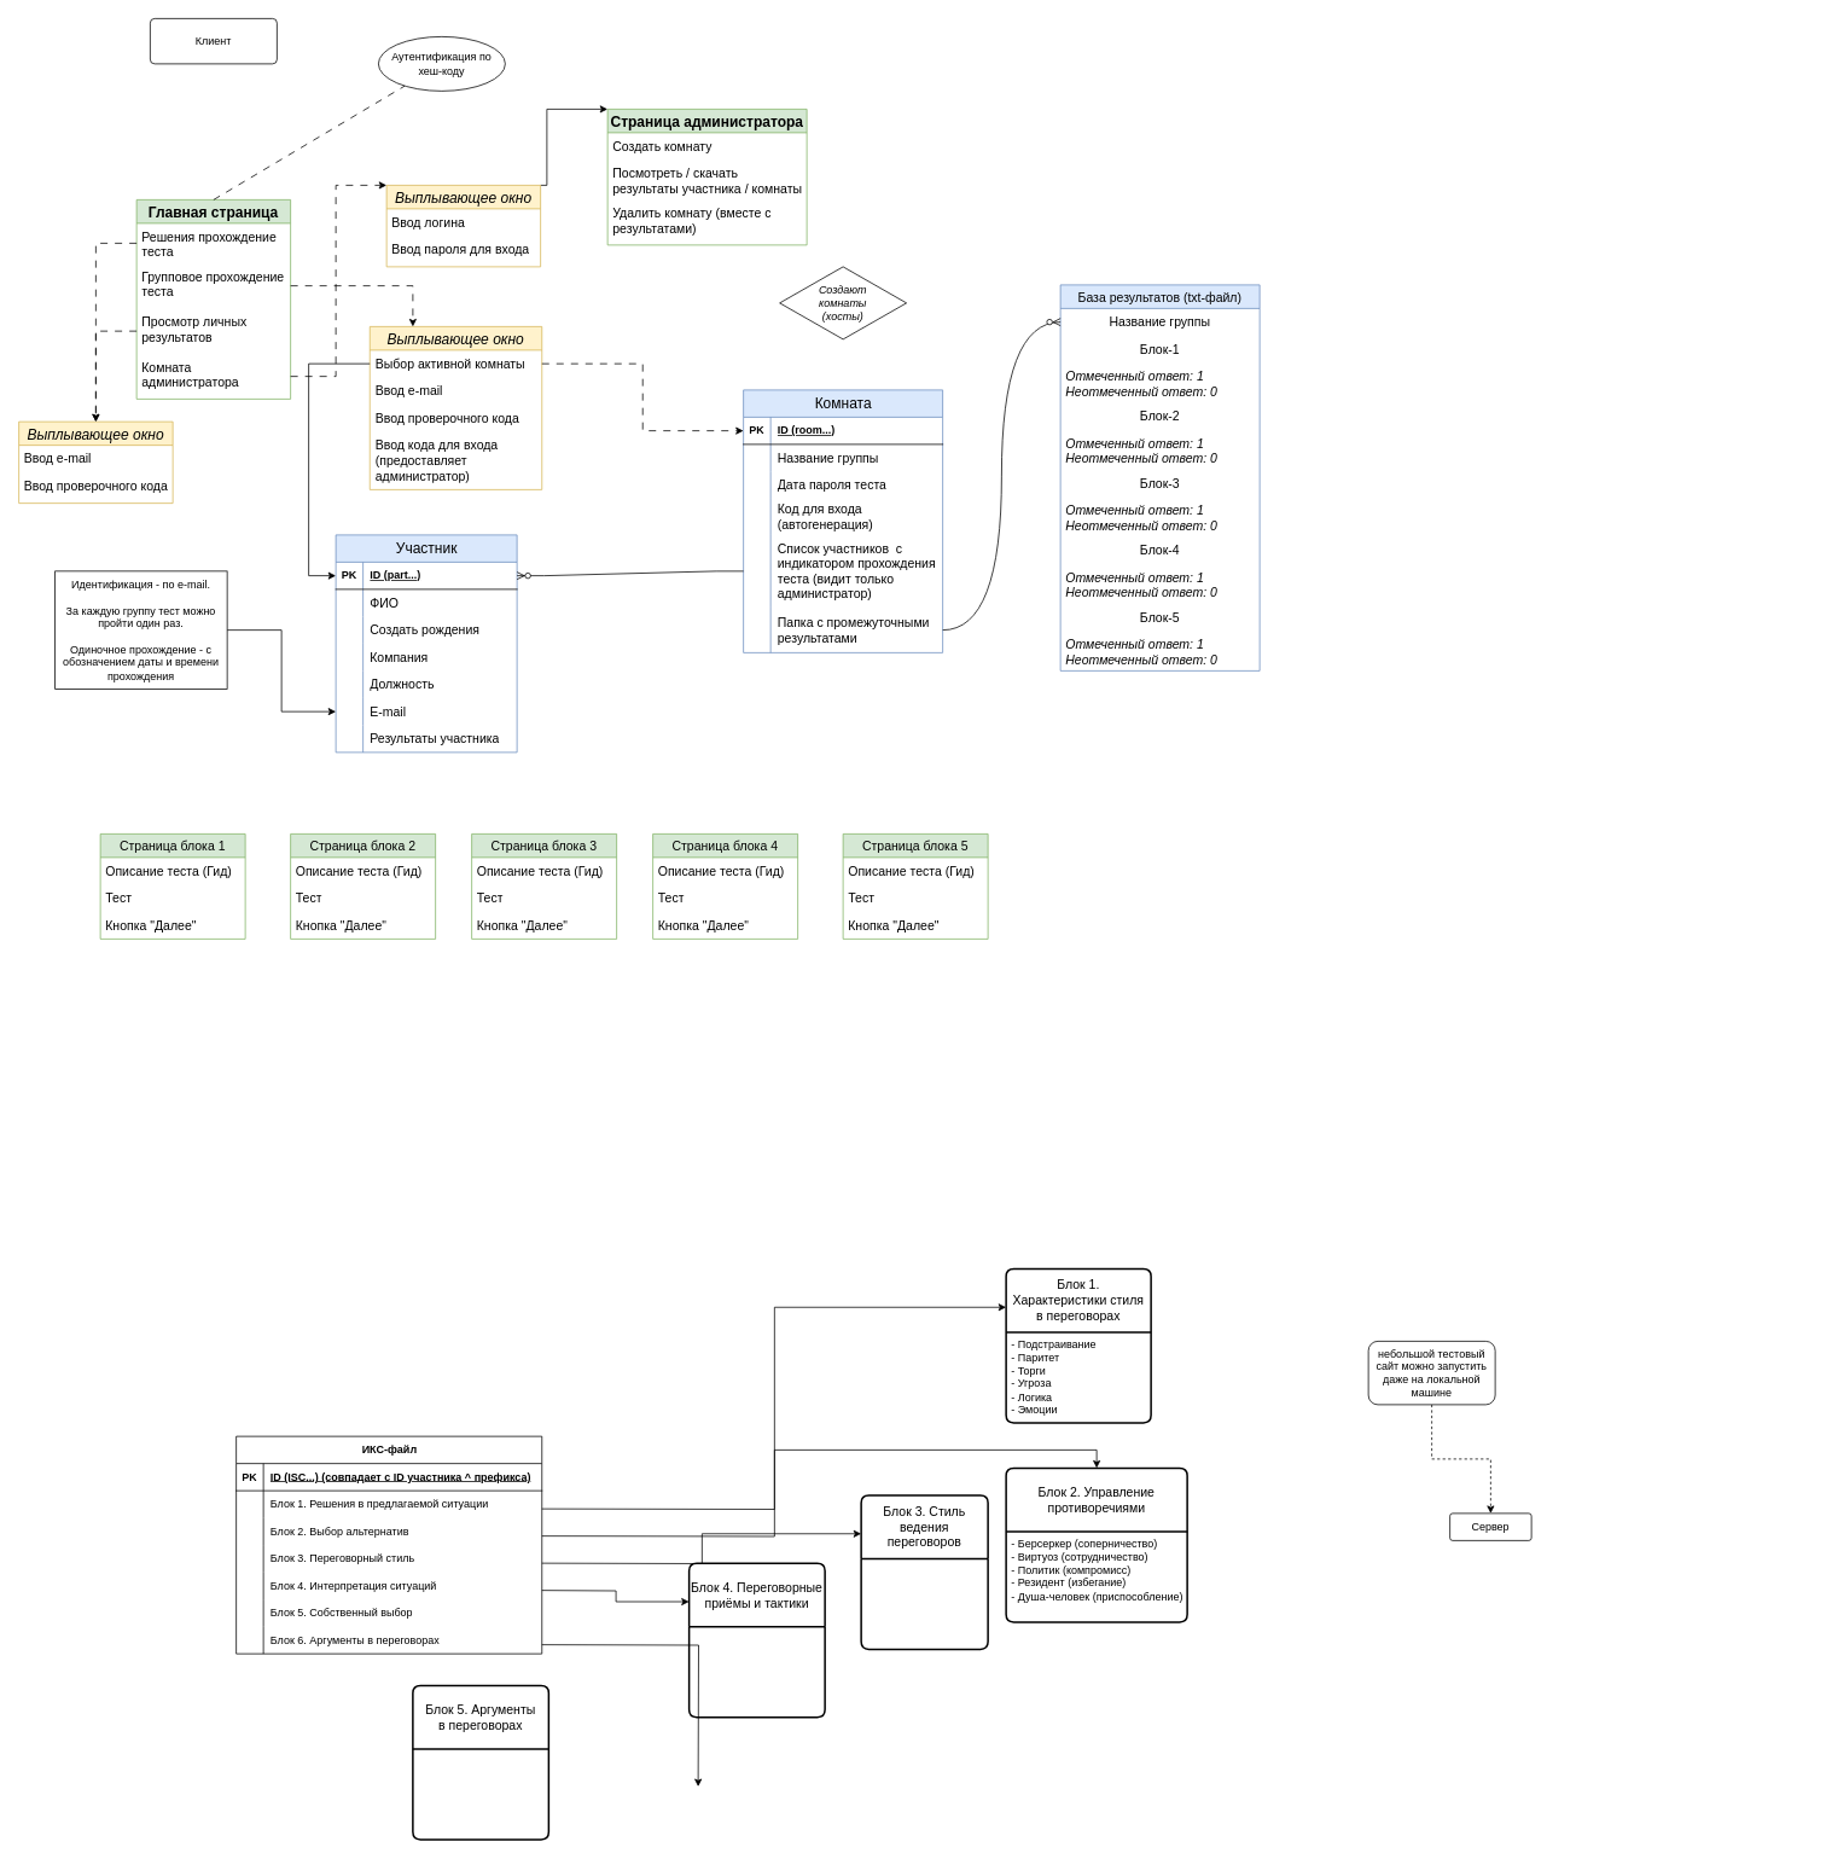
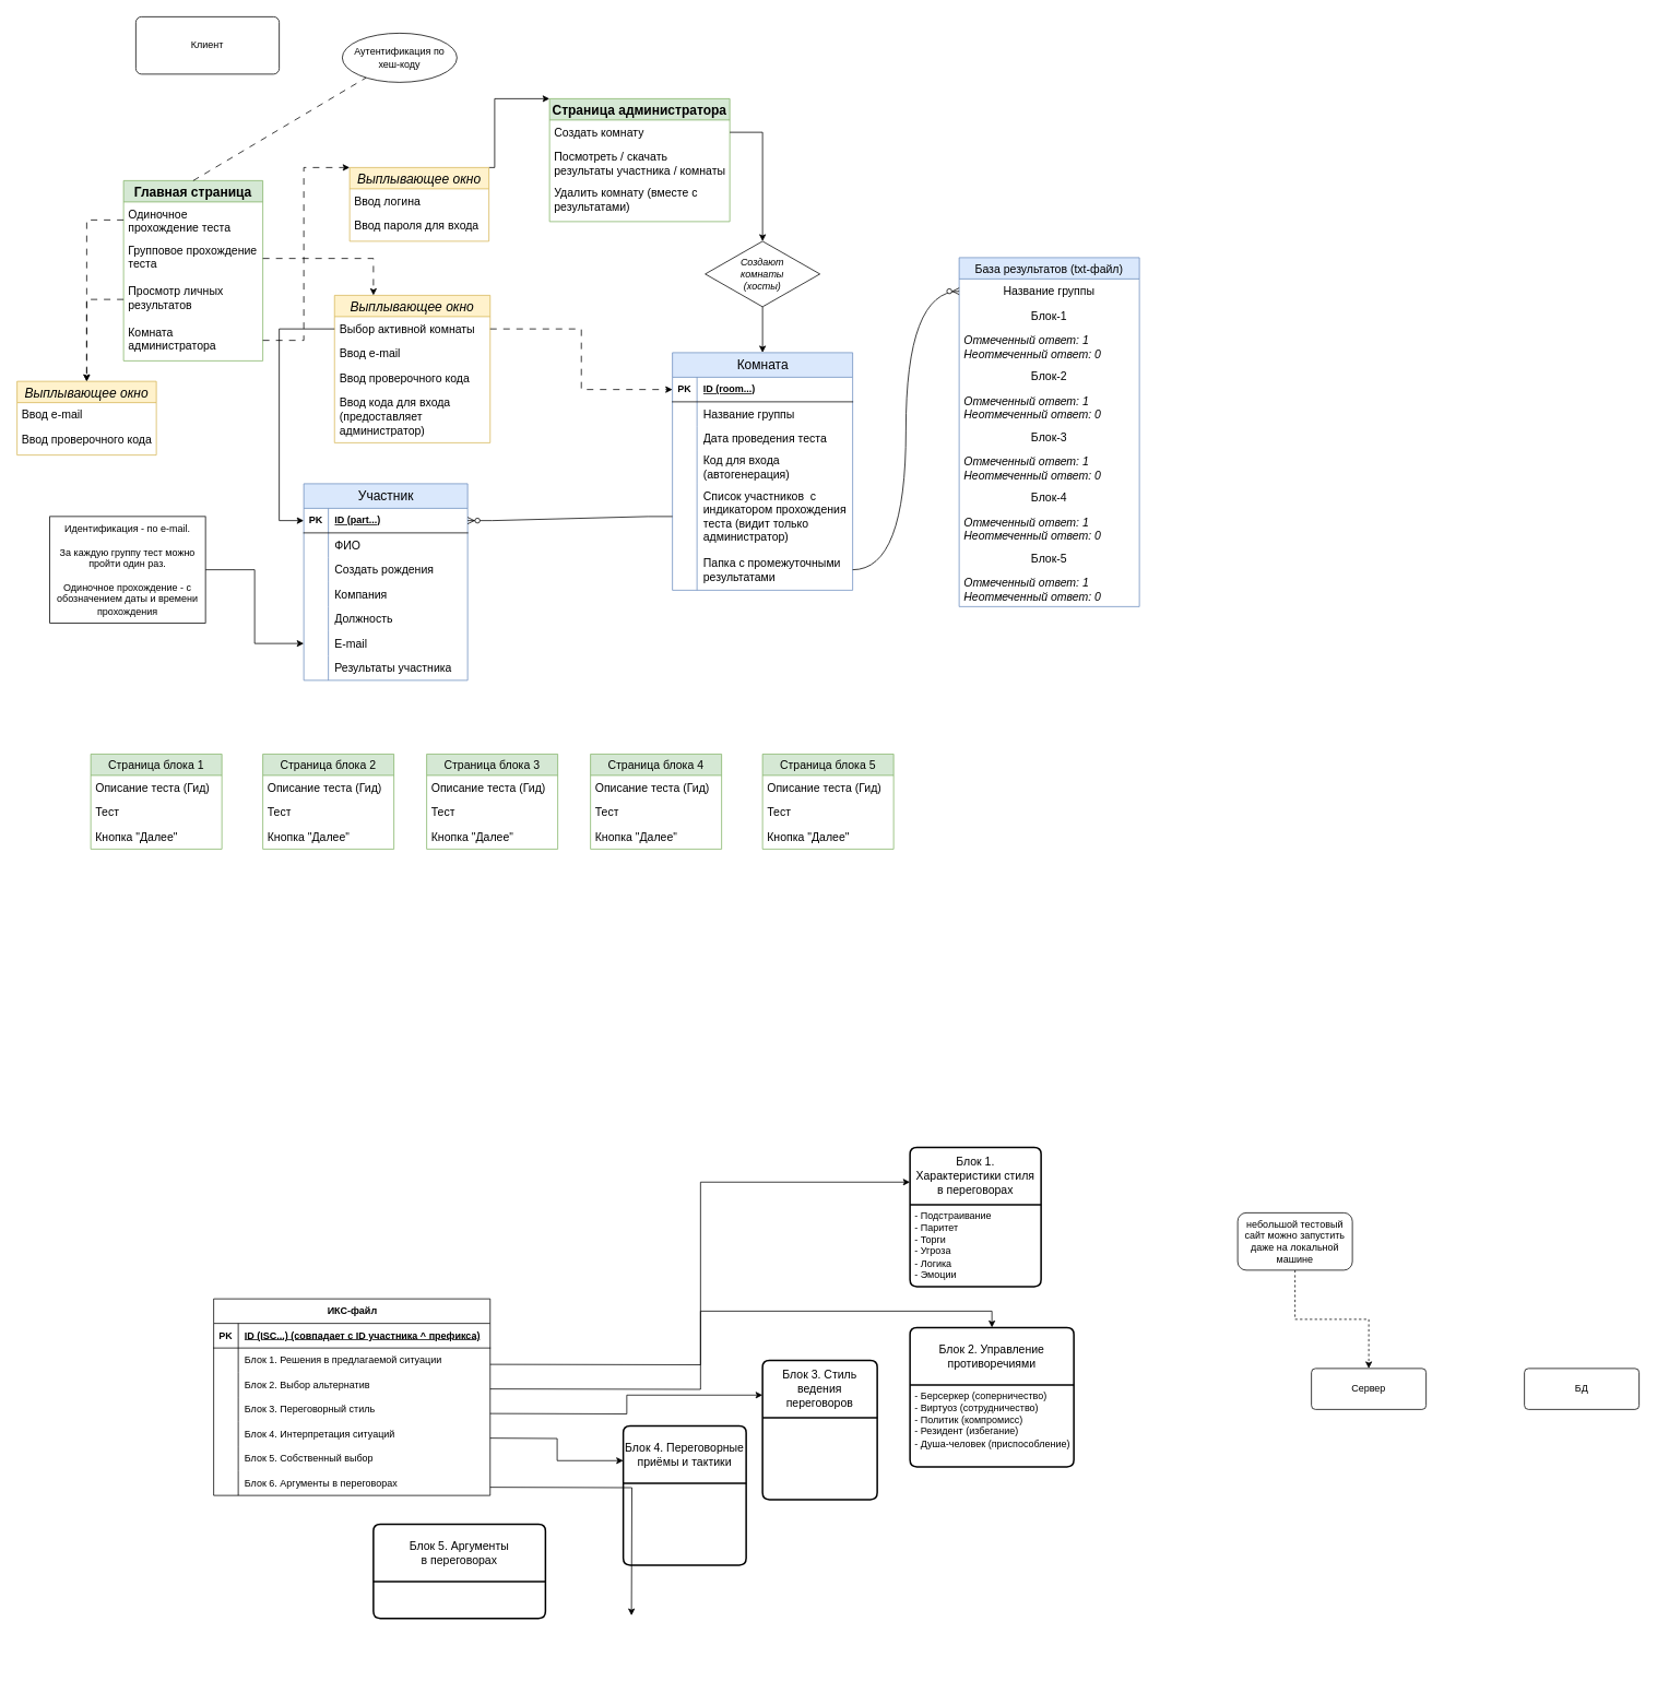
- <mxCell id="36" value="Клиент" style="rounded=1;arcSize=10;whiteSpace=wrap;html=1;align=center;" parent="1" vertex="1"><mxGeometry x="165" y="20" width="140" height="50" as="geometry" /></mxCell>
+ <mxCell id="36" value="Клиент" style="rounded=1;arcSize=10;whiteSpace=wrap;html=1;align=center;" parent="1" vertex="1"><mxGeometry x="165" y="20" width="175" height="70" as="geometry" /></mxCell>
+ <mxCell id="63" style="edgeStyle=orthogonalEdgeStyle;rounded=0;orthogonalLoop=1;jettySize=auto;html=1;exitX=1;exitY=0.5;exitDx=0;exitDy=0;entryX=0.5;entryY=0;entryDx=0;entryDy=0;" parent="1" source="60" target="40" edge="1"><mxGeometry relative="1" as="geometry" /></mxCell>
- <mxCell id="44" value="&lt;font style=&quot;font-size: 14px;&quot;&gt;Решения прохождение теста&lt;/font&gt;" style="text;strokeColor=none;fillColor=none;spacingLeft=4;spacingRight=4;overflow=hidden;rotatable=0;points=[[0,0.5],[1,0.5]];portConstraint=eastwest;fontSize=12;whiteSpace=wrap;html=1;" parent="43" vertex="1"><mxGeometry y="26" width="170" height="44" as="geometry" /></mxCell>
+ <mxCell id="44" value="&lt;font style=&quot;font-size: 14px;&quot;&gt;Одиночное прохождение теста&lt;/font&gt;" style="text;strokeColor=none;fillColor=none;spacingLeft=4;spacingRight=4;overflow=hidden;rotatable=0;points=[[0,0.5],[1,0.5]];portConstraint=eastwest;fontSize=12;whiteSpace=wrap;html=1;" parent="43" vertex="1"><mxGeometry y="26" width="170" height="44" as="geometry" /></mxCell>
+ <mxCell id="39" style="edgeStyle=orthogonalEdgeStyle;rounded=0;orthogonalLoop=1;jettySize=auto;html=1;exitX=0.5;exitY=1;exitDx=0;exitDy=0;entryX=0.5;entryY=0;entryDx=0;entryDy=0;" parent="1" source="40" target="88" edge="1"><mxGeometry relative="1" as="geometry" /></mxCell>
- <mxCell id="97" value="&lt;font style=&quot;font-size: 14px;&quot;&gt;Дата пароля теста&lt;/font&gt;" style="shape=partialRectangle;connectable=0;fillColor=none;top=0;left=0;bottom=0;right=0;align=left;spacingLeft=6;overflow=hidden;whiteSpace=wrap;html=1;" parent="95" vertex="1"><mxGeometry x="30" width="190" height="30" as="geometry"><mxRectangle width="190" height="30" as="alternateBounds" /></mxGeometry></mxCell>
+ <mxCell id="97" value="&lt;font style=&quot;font-size: 14px;&quot;&gt;Дата проведения теста&lt;/font&gt;" style="shape=partialRectangle;connectable=0;fillColor=none;top=0;left=0;bottom=0;right=0;align=left;spacingLeft=6;overflow=hidden;whiteSpace=wrap;html=1;" parent="95" vertex="1"><mxGeometry x="30" width="190" height="30" as="geometry"><mxRectangle width="190" height="30" as="alternateBounds" /></mxGeometry></mxCell>
- <mxCell id="37" value="Сервер" style="rounded=1;arcSize=10;whiteSpace=wrap;html=1;align=center;" parent="1" vertex="1"><mxGeometry x="1600" y="1670" width="90" height="30" as="geometry" /></mxCell>
+ <mxCell id="37" value="Сервер" style="rounded=1;arcSize=10;whiteSpace=wrap;html=1;align=center;" parent="1" vertex="1"><mxGeometry x="1600" y="1670" width="140" height="50" as="geometry" /></mxCell>
+ <mxCell id="38" value="БД" style="rounded=1;arcSize=10;whiteSpace=wrap;html=1;align=center;" parent="1" vertex="1"><mxGeometry x="1860" y="1670" width="140" height="50" as="geometry" /></mxCell>
- <mxCell id="28" value="Блок 3. Стиль ведения переговоров" style="swimlane;childLayout=stackLayout;horizontal=1;startSize=70;horizontalStack=0;rounded=1;fontSize=14;fontStyle=0;strokeWidth=2;resizeParent=0;resizeLast=1;shadow=0;dashed=0;align=center;arcSize=4;whiteSpace=wrap;html=1;" parent="1" vertex="1"><mxGeometry x="950" y="1650" width="140" height="170" as="geometry" /></mxCell>
+ <mxCell id="28" value="Блок 3. Стиль ведения переговоров" style="swimlane;childLayout=stackLayout;horizontal=1;startSize=70;horizontalStack=0;rounded=1;fontSize=14;fontStyle=0;strokeWidth=2;resizeParent=0;resizeLast=1;shadow=0;dashed=0;align=center;arcSize=4;whiteSpace=wrap;html=1;" parent="1" vertex="1"><mxGeometry x="930" y="1660" width="140" height="170" as="geometry" /></mxCell>
- <mxCell id="29" value="Блок 4. Переговорные приёмы и тактики" style="swimlane;childLayout=stackLayout;horizontal=1;startSize=70;horizontalStack=0;rounded=1;fontSize=14;fontStyle=0;strokeWidth=2;resizeParent=0;resizeLast=1;shadow=0;dashed=0;align=center;arcSize=4;whiteSpace=wrap;html=1;" parent="1" vertex="1"><mxGeometry x="760" y="1725" width="150" height="170" as="geometry" /></mxCell>
+ <mxCell id="29" value="Блок 4. Переговорные приёмы и тактики" style="swimlane;childLayout=stackLayout;horizontal=1;startSize=70;horizontalStack=0;rounded=1;fontSize=14;fontStyle=0;strokeWidth=2;resizeParent=0;resizeLast=1;shadow=0;dashed=0;align=center;arcSize=4;whiteSpace=wrap;html=1;" parent="1" vertex="1"><mxGeometry x="760" y="1740" width="150" height="170" as="geometry" /></mxCell>
- <mxCell id="33" value="Блок 5. Аргументы&lt;div&gt;в переговорах&lt;/div&gt;" style="swimlane;childLayout=stackLayout;horizontal=1;startSize=70;horizontalStack=0;rounded=1;fontSize=14;fontStyle=0;strokeWidth=2;resizeParent=0;resizeLast=1;shadow=0;dashed=0;align=center;arcSize=4;whiteSpace=wrap;html=1;" parent="1" vertex="1"><mxGeometry x="455" y="1860" width="150" height="170" as="geometry" /></mxCell>
+ <mxCell id="33" value="Блок 5. Аргументы&lt;div&gt;в переговорах&lt;/div&gt;" style="swimlane;childLayout=stackLayout;horizontal=1;startSize=70;horizontalStack=0;rounded=1;fontSize=14;fontStyle=0;strokeWidth=2;resizeParent=0;resizeLast=1;shadow=0;dashed=0;align=center;arcSize=4;whiteSpace=wrap;html=1;" parent="1" vertex="1"><mxGeometry x="455" y="1860" width="210" height="115" as="geometry" /></mxCell>
